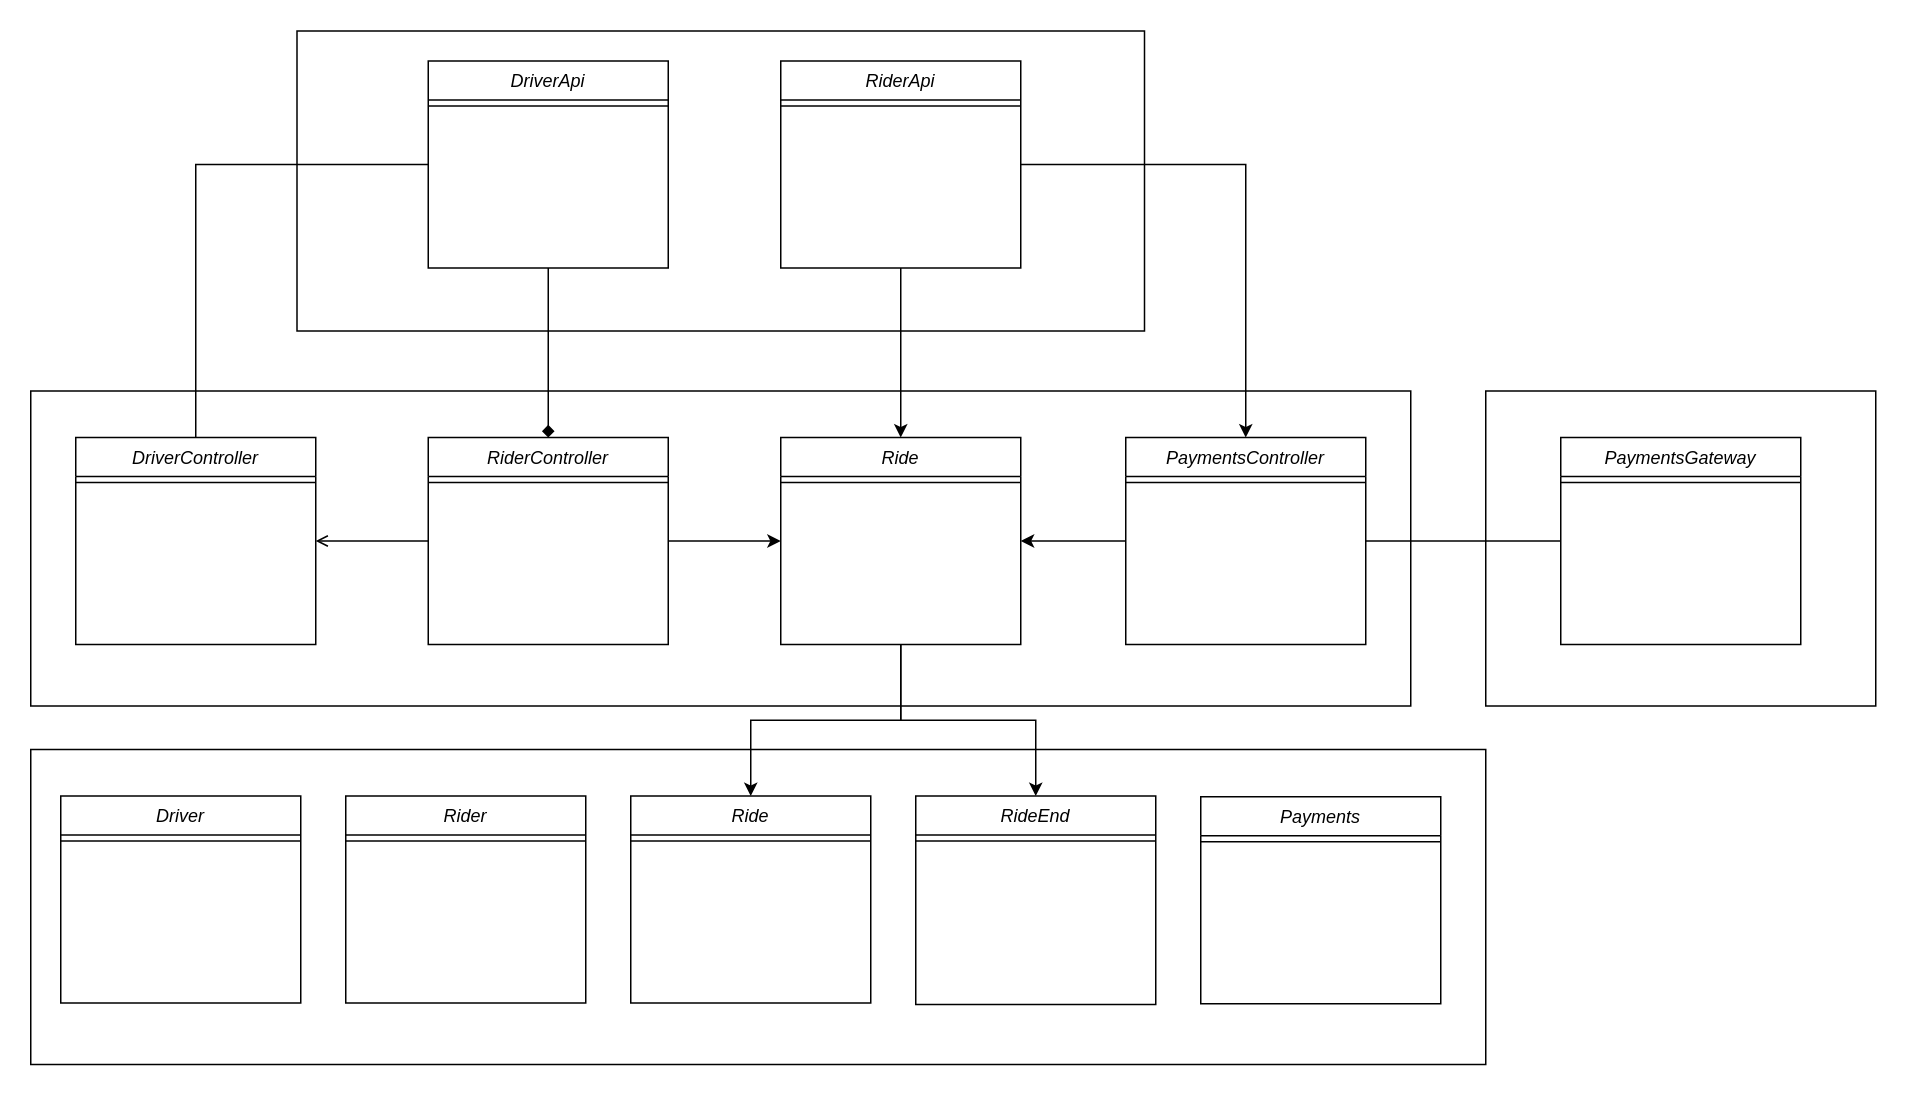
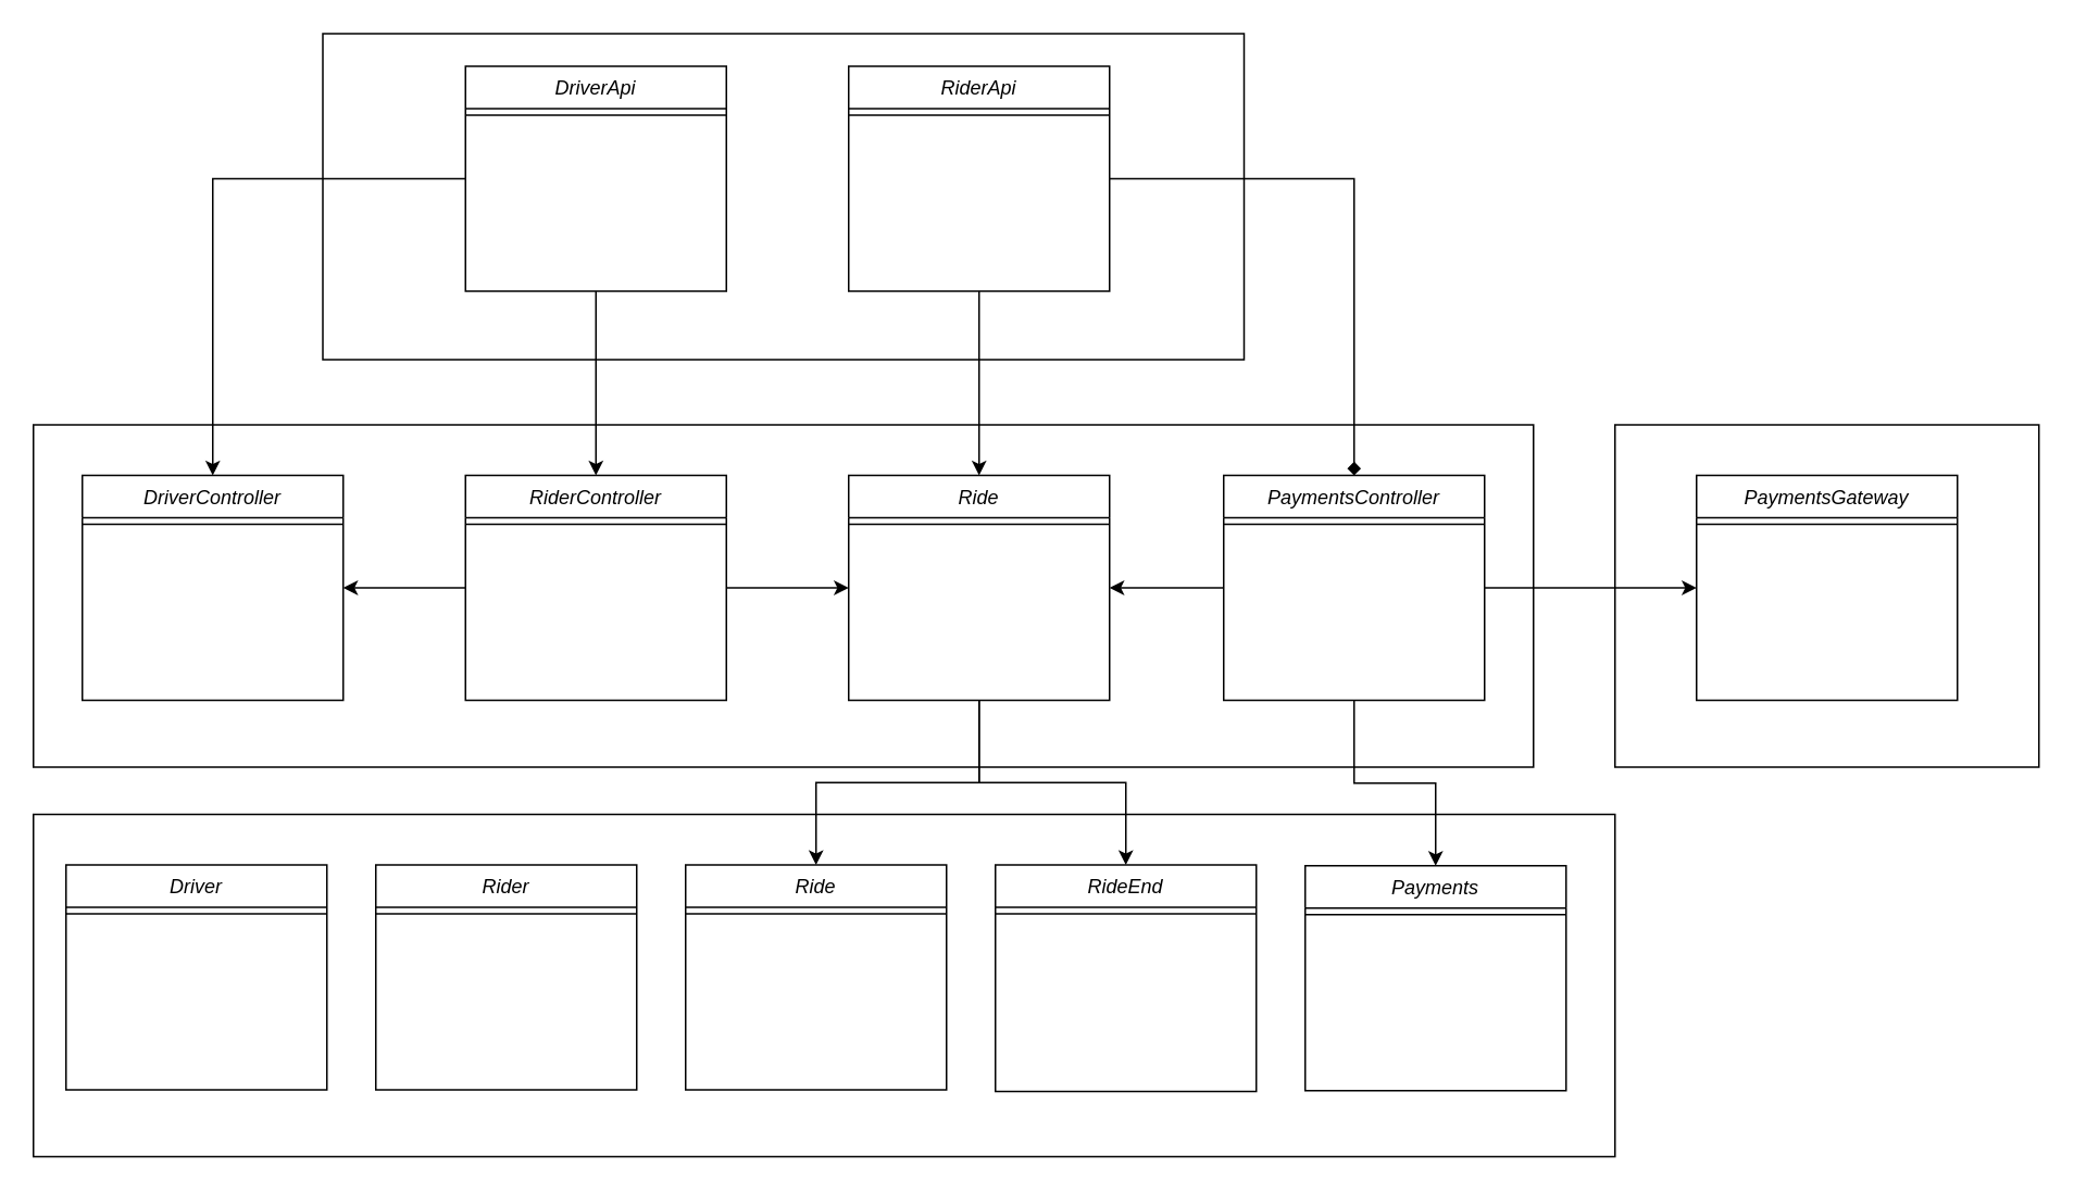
- <mxCell id="7" style="edgeStyle=orthogonalEdgeStyle;rounded=0;orthogonalLoop=1;jettySize=auto;html=1;endArrow=diamond;" edge="1" parent="1" source="8" target="18"><mxGeometry relative="1" as="geometry" /></mxCell>
+ <mxCell id="7" style="edgeStyle=orthogonalEdgeStyle;rounded=0;orthogonalLoop=1;jettySize=auto;html=1;" edge="1" parent="1" source="8" target="18"><mxGeometry relative="1" as="geometry" /></mxCell>
- <mxCell id="11" style="edgeStyle=orthogonalEdgeStyle;rounded=0;orthogonalLoop=1;jettySize=auto;html=1;" edge="1" parent="1" source="12" target="27"><mxGeometry relative="1" as="geometry" /></mxCell>
+ <mxCell id="11" style="edgeStyle=orthogonalEdgeStyle;rounded=0;orthogonalLoop=1;jettySize=auto;html=1;endArrow=diamond;" edge="1" parent="1" source="12" target="27"><mxGeometry relative="1" as="geometry" /></mxCell>
- <mxCell id="6" style="edgeStyle=orthogonalEdgeStyle;rounded=0;orthogonalLoop=1;jettySize=auto;html=1;endArrow=none;" edge="1" parent="1" source="8" target="14"><mxGeometry relative="1" as="geometry" /></mxCell>
+ <mxCell id="6" style="edgeStyle=orthogonalEdgeStyle;rounded=0;orthogonalLoop=1;jettySize=auto;html=1;" edge="1" parent="1" source="8" target="14"><mxGeometry relative="1" as="geometry" /></mxCell>
- <mxCell id="16" style="edgeStyle=orthogonalEdgeStyle;rounded=0;orthogonalLoop=1;jettySize=auto;html=1;endArrow=open;" edge="1" parent="1" source="18" target="14"><mxGeometry relative="1" as="geometry" /></mxCell>
+ <mxCell id="16" style="edgeStyle=orthogonalEdgeStyle;rounded=0;orthogonalLoop=1;jettySize=auto;html=1;" edge="1" parent="1" source="18" target="14"><mxGeometry relative="1" as="geometry" /></mxCell>
- <mxCell id="24" style="edgeStyle=orthogonalEdgeStyle;rounded=0;orthogonalLoop=1;jettySize=auto;html=1;endArrow=none;" edge="1" parent="1" source="27" target="29"><mxGeometry relative="1" as="geometry" /></mxCell>
+ <mxCell id="24" style="edgeStyle=orthogonalEdgeStyle;rounded=0;orthogonalLoop=1;jettySize=auto;html=1;" edge="1" parent="1" source="27" target="29"><mxGeometry relative="1" as="geometry" /></mxCell>
+ <mxCell id="25" style="edgeStyle=orthogonalEdgeStyle;rounded=0;orthogonalLoop=1;jettySize=auto;html=1;" edge="1" parent="1" source="27" target="37"><mxGeometry relative="1" as="geometry" /></mxCell>
